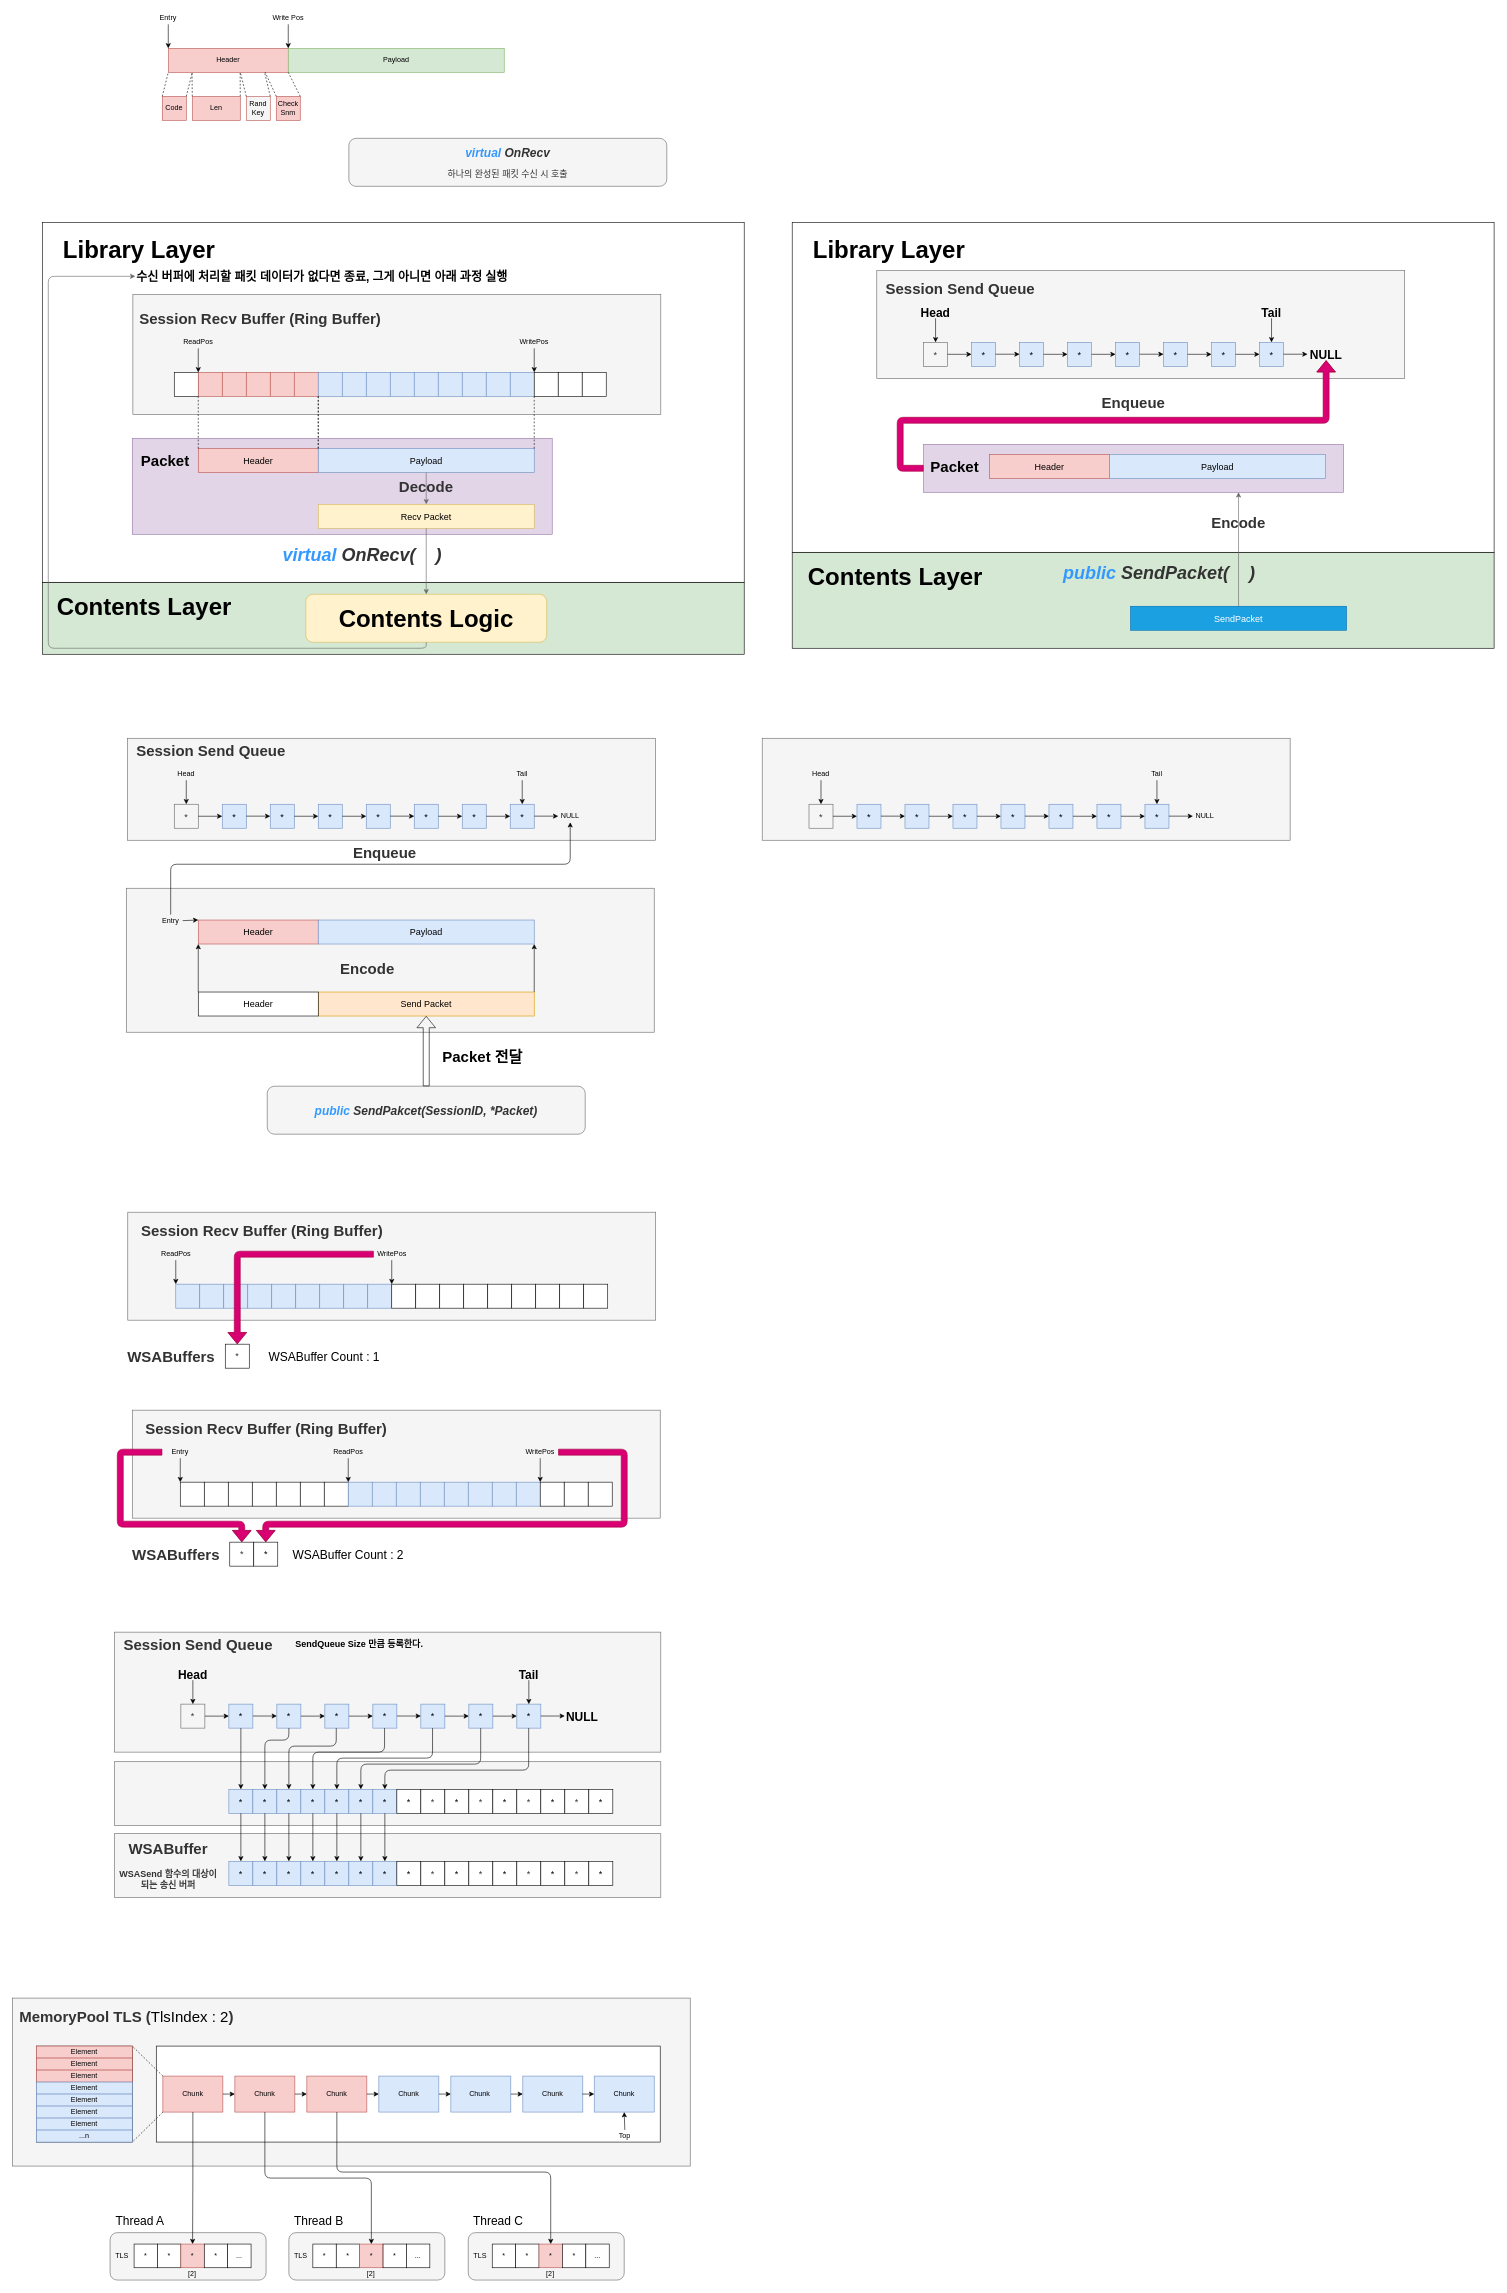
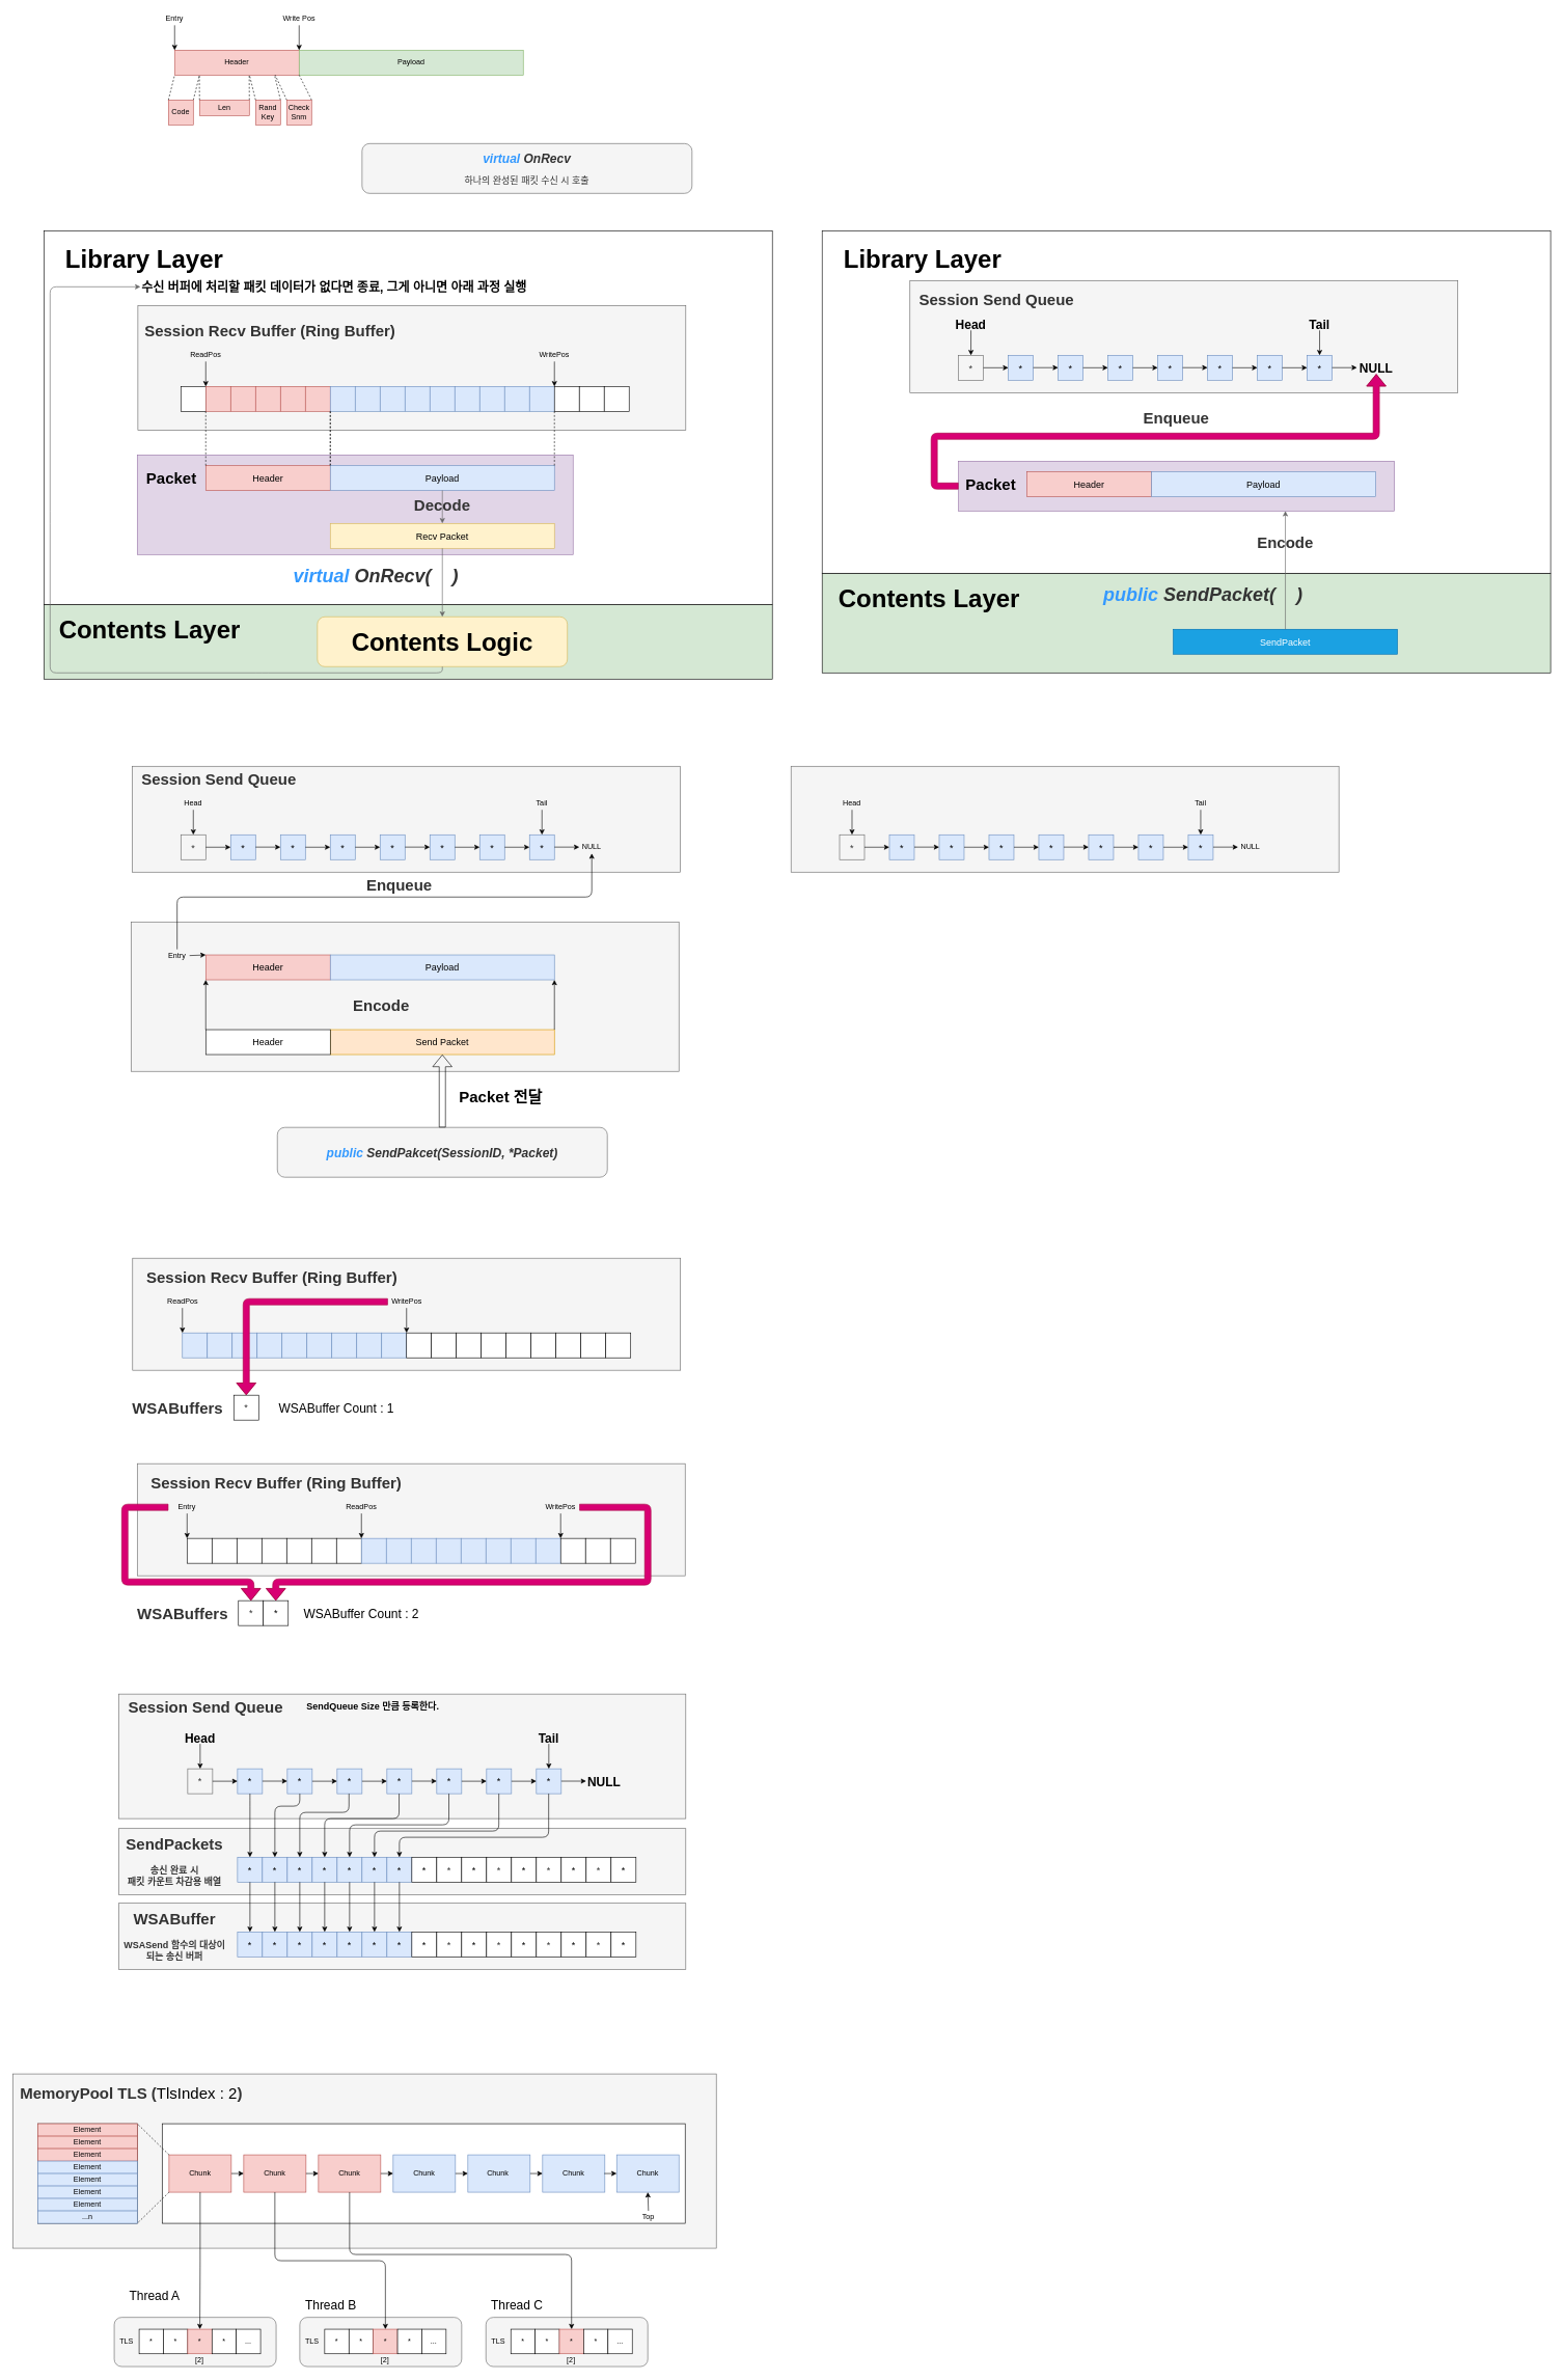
- <mxCell id="21" value="Len" style="rounded=0;whiteSpace=wrap;html=1;fillColor=#f8cecc;strokeColor=#b85450;" parent="9" vertex="1"><mxGeometry x="60" y="140" width="80" height="40" as="geometry" /></mxCell>
+ <mxCell id="21" value="Len" style="rounded=0;whiteSpace=wrap;html=1;fillColor=#f8cecc;strokeColor=#b85450;" parent="9" vertex="1"><mxGeometry x="60" y="140" width="80" height="25" as="geometry" /></mxCell>
- <mxCell id="22" value="Rand&lt;br&gt;Key" style="rounded=0;whiteSpace=wrap;html=1;fillColor=#f5f5f5;strokeColor=#b85450;" parent="9" vertex="1"><mxGeometry x="150" y="140" width="40" height="40" as="geometry" /></mxCell>
+ <mxCell id="22" value="Rand&lt;br&gt;Key" style="rounded=0;whiteSpace=wrap;html=1;fillColor=#f8cecc;strokeColor=#b85450;" parent="9" vertex="1"><mxGeometry x="150" y="140" width="40" height="40" as="geometry" /></mxCell>
+ <mxCell id="114" value="&lt;b&gt;&lt;font&gt;&lt;span style=&quot;font-size: 25px&quot;&gt;SendPackets&lt;br&gt;&lt;/span&gt;&lt;br&gt;&lt;font style=&quot;font-size: 15px&quot;&gt;송신 완료 시 &lt;br&gt;패킷 카운트 차감용 배열&lt;/font&gt;&lt;br&gt;&lt;/font&gt;&lt;/b&gt;" style="text;html=1;strokeColor=none;fillColor=none;align=center;verticalAlign=middle;whiteSpace=wrap;rounded=0;fontColor=#333333;fontSize=15;" parent="1" vertex="1"><mxGeometry x="190" y="2936" width="180" height="104" as="geometry" /></mxCell>
- <mxCell id="187" value="&lt;font style=&quot;font-size: 20px&quot;&gt;Thread A&lt;/font&gt;" style="text;html=1;strokeColor=none;fillColor=none;align=center;verticalAlign=middle;whiteSpace=wrap;rounded=0;" parent="1" vertex="1"><mxGeometry x="183" y="3690" width="100" height="20" as="geometry" /></mxCell>
+ <mxCell id="187" value="&lt;font style=&quot;font-size: 20px&quot;&gt;Thread A&lt;/font&gt;" style="text;html=1;strokeColor=none;fillColor=none;align=center;verticalAlign=middle;whiteSpace=wrap;rounded=0;" parent="1" vertex="1"><mxGeometry x="198" y="3675" width="100" height="20" as="geometry" /></mxCell>
